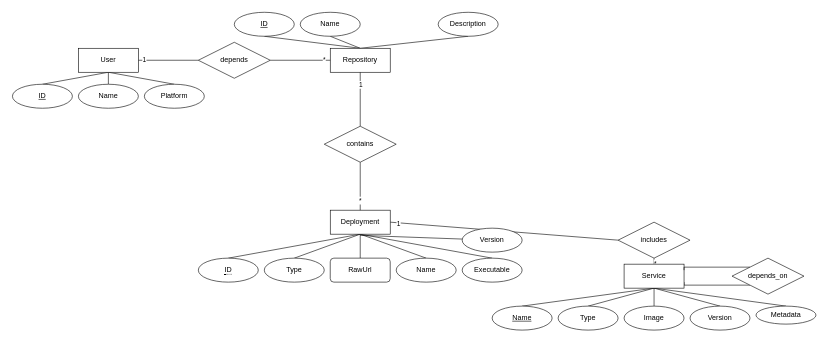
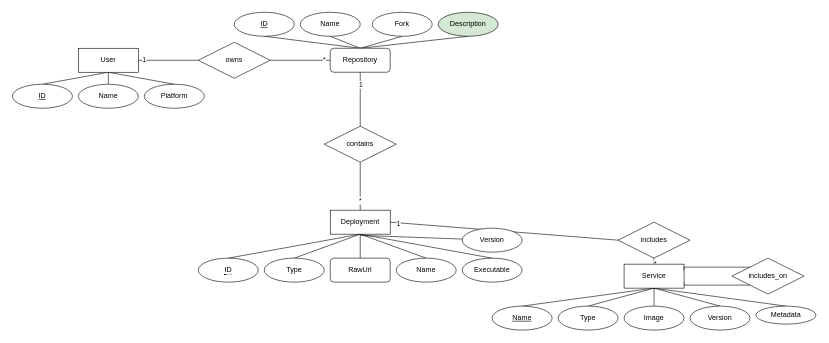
+ <mxCell id="35" value="Fork" style="ellipse;whiteSpace=wrap;html=1;align=center;" parent="1" vertex="1"><mxGeometry x="620" y="20" width="100" height="40" as="geometry" /></mxCell>
- <mxCell id="36" value="Description" style="ellipse;whiteSpace=wrap;html=1;align=center;" parent="1" vertex="1"><mxGeometry x="730" y="20" width="100" height="40" as="geometry" /></mxCell>
+ <mxCell id="36" value="Description" style="ellipse;whiteSpace=wrap;html=1;align=center;fillColor=#d5e8d4;" parent="1" vertex="1"><mxGeometry x="730" y="20" width="100" height="40" as="geometry" /></mxCell>
+ <mxCell id="11" style="edgeStyle=none;rounded=0;orthogonalLoop=1;jettySize=auto;html=1;exitX=0.5;exitY=0;exitDx=0;exitDy=0;entryX=0.5;entryY=1;entryDx=0;entryDy=0;endArrow=none;endFill=0;" parent="1" source="13" target="35" edge="1"><mxGeometry relative="1" as="geometry" /></mxCell>
- <mxCell id="15" value="depends" style="shape=rhombus;perimeter=rhombusPerimeter;whiteSpace=wrap;html=1;align=center;" parent="1" vertex="1"><mxGeometry x="330" y="70" width="120" height="60" as="geometry" /></mxCell>
+ <mxCell id="15" value="owns" style="shape=rhombus;perimeter=rhombusPerimeter;whiteSpace=wrap;html=1;align=center;" parent="1" vertex="1"><mxGeometry x="330" y="70" width="120" height="60" as="geometry" /></mxCell>
- <mxCell id="13" value="Repository" style="whiteSpace=wrap;html=1;align=center;" parent="1" vertex="1"><mxGeometry x="550" y="80" width="100" height="40" as="geometry" /></mxCell>
+ <mxCell id="13" value="Repository" style="whiteSpace=wrap;html=1;align=center;rounded=1;" parent="1" vertex="1"><mxGeometry x="550" y="80" width="100" height="40" as="geometry" /></mxCell>
- <mxCell id="57" value="depends_on" style="shape=rhombus;perimeter=rhombusPerimeter;whiteSpace=wrap;html=1;align=center;" vertex="1" parent="1"><mxGeometry x="1220" y="430" width="120" height="60" as="geometry" /></mxCell>
+ <mxCell id="57" value="includes_on" style="shape=rhombus;perimeter=rhombusPerimeter;whiteSpace=wrap;html=1;align=center;" vertex="1" parent="1"><mxGeometry x="1220" y="430" width="120" height="60" as="geometry" /></mxCell>
